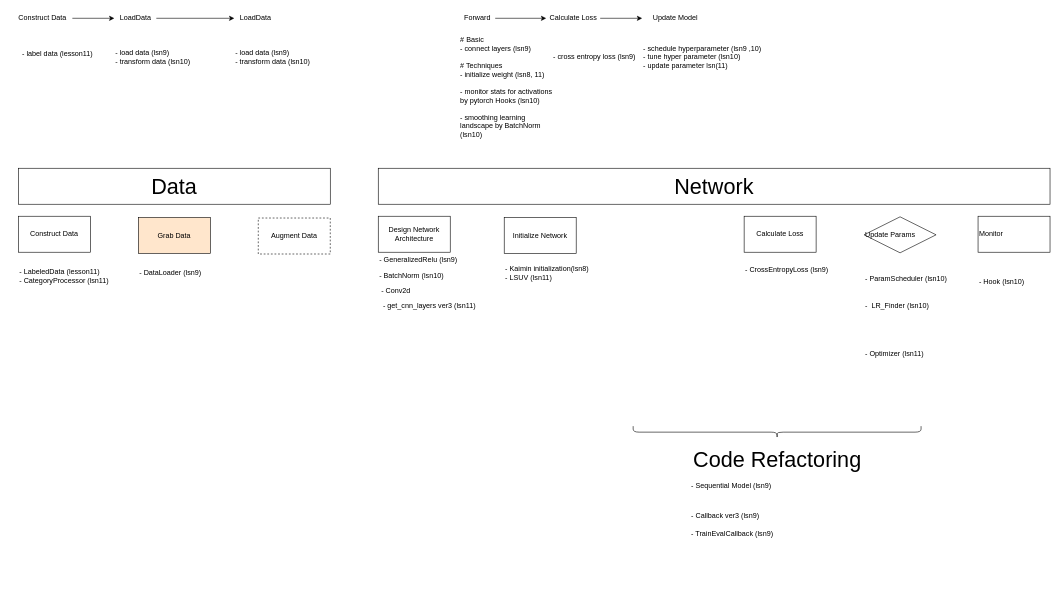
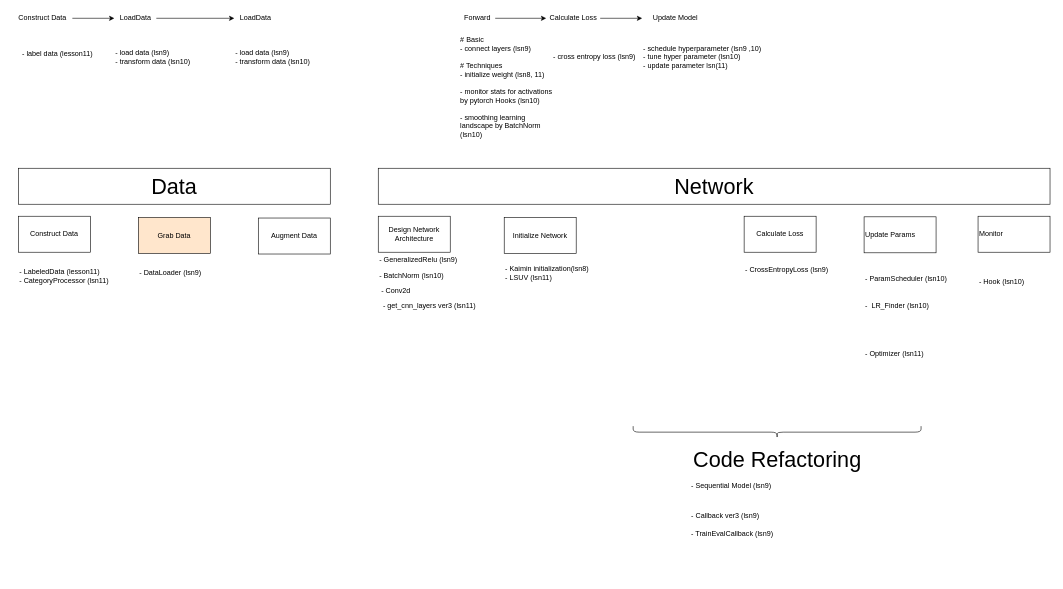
- <mxCell id="21" value="Update Params" style="rhombus;whiteSpace=wrap;html=1;align=left;" vertex="1" parent="1"><mxGeometry x="1440" y="361" width="120" height="60" as="geometry" /></mxCell>
+ <mxCell id="21" value="Update Params" style="rounded=0;whiteSpace=wrap;html=1;align=left;" vertex="1" parent="1"><mxGeometry x="1440" y="361" width="120" height="60" as="geometry" /></mxCell>
- <mxCell id="34" value="Augment Data" style="rounded=0;whiteSpace=wrap;html=1;align=center;dashed=1;" vertex="1" parent="1"><mxGeometry x="430" y="363" width="120" height="60" as="geometry" /></mxCell>
+ <mxCell id="34" value="Augment Data" style="rounded=0;whiteSpace=wrap;html=1;align=center;" vertex="1" parent="1"><mxGeometry x="430" y="363" width="120" height="60" as="geometry" /></mxCell>
